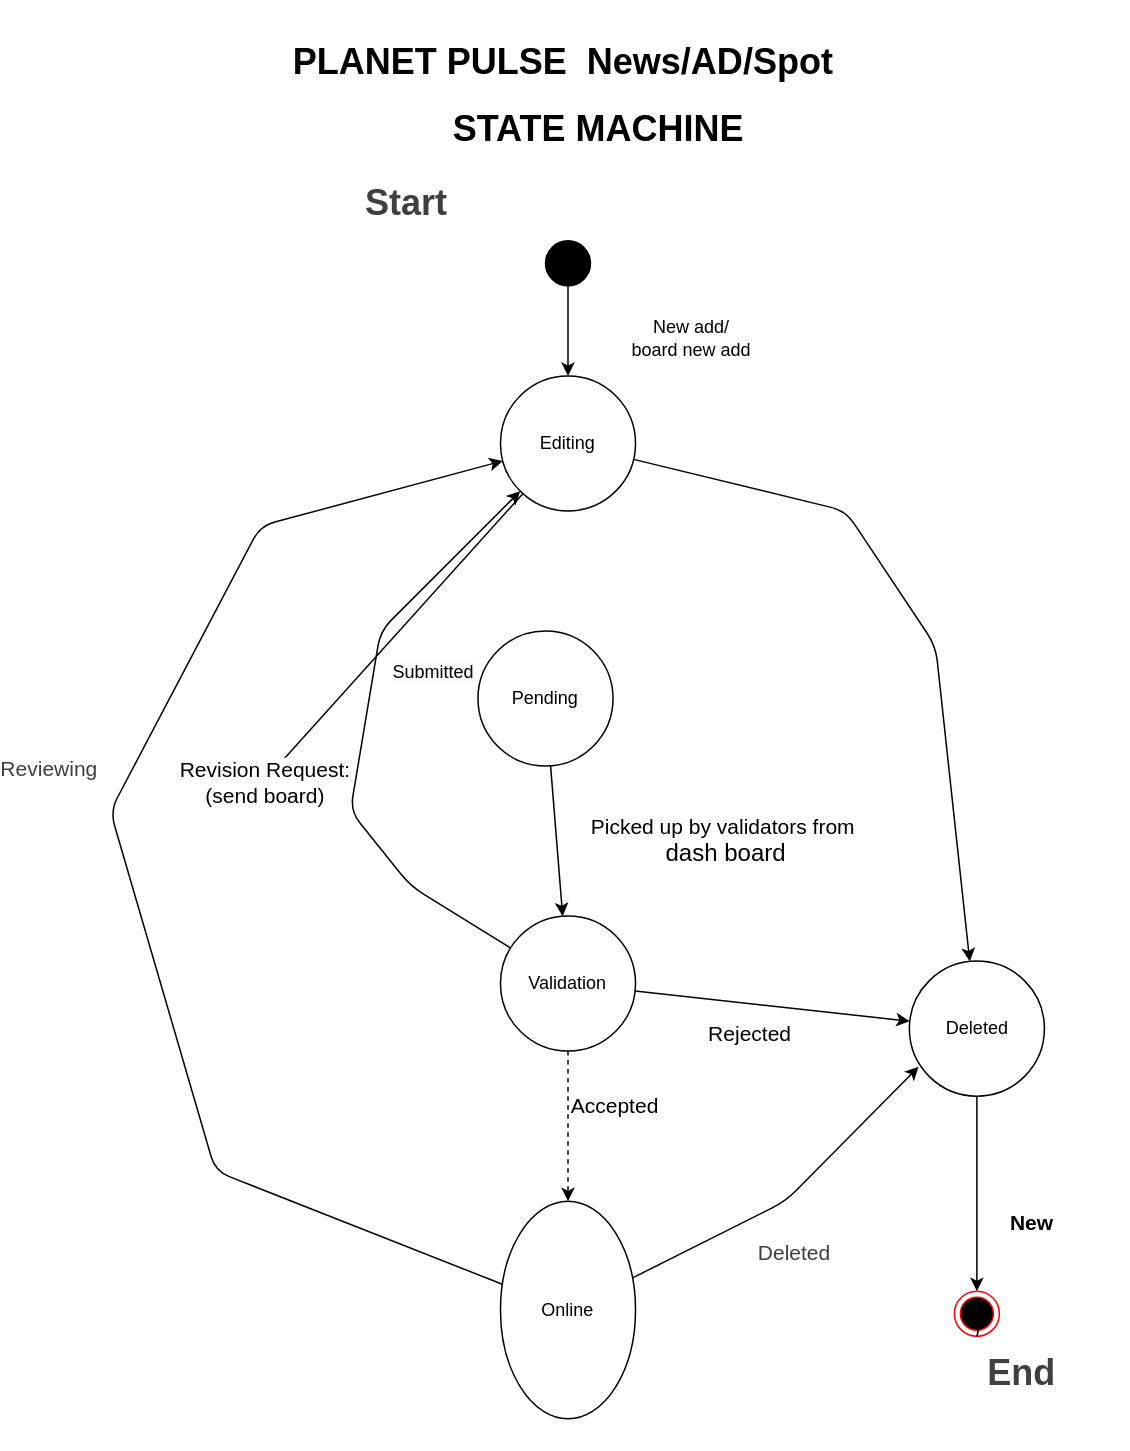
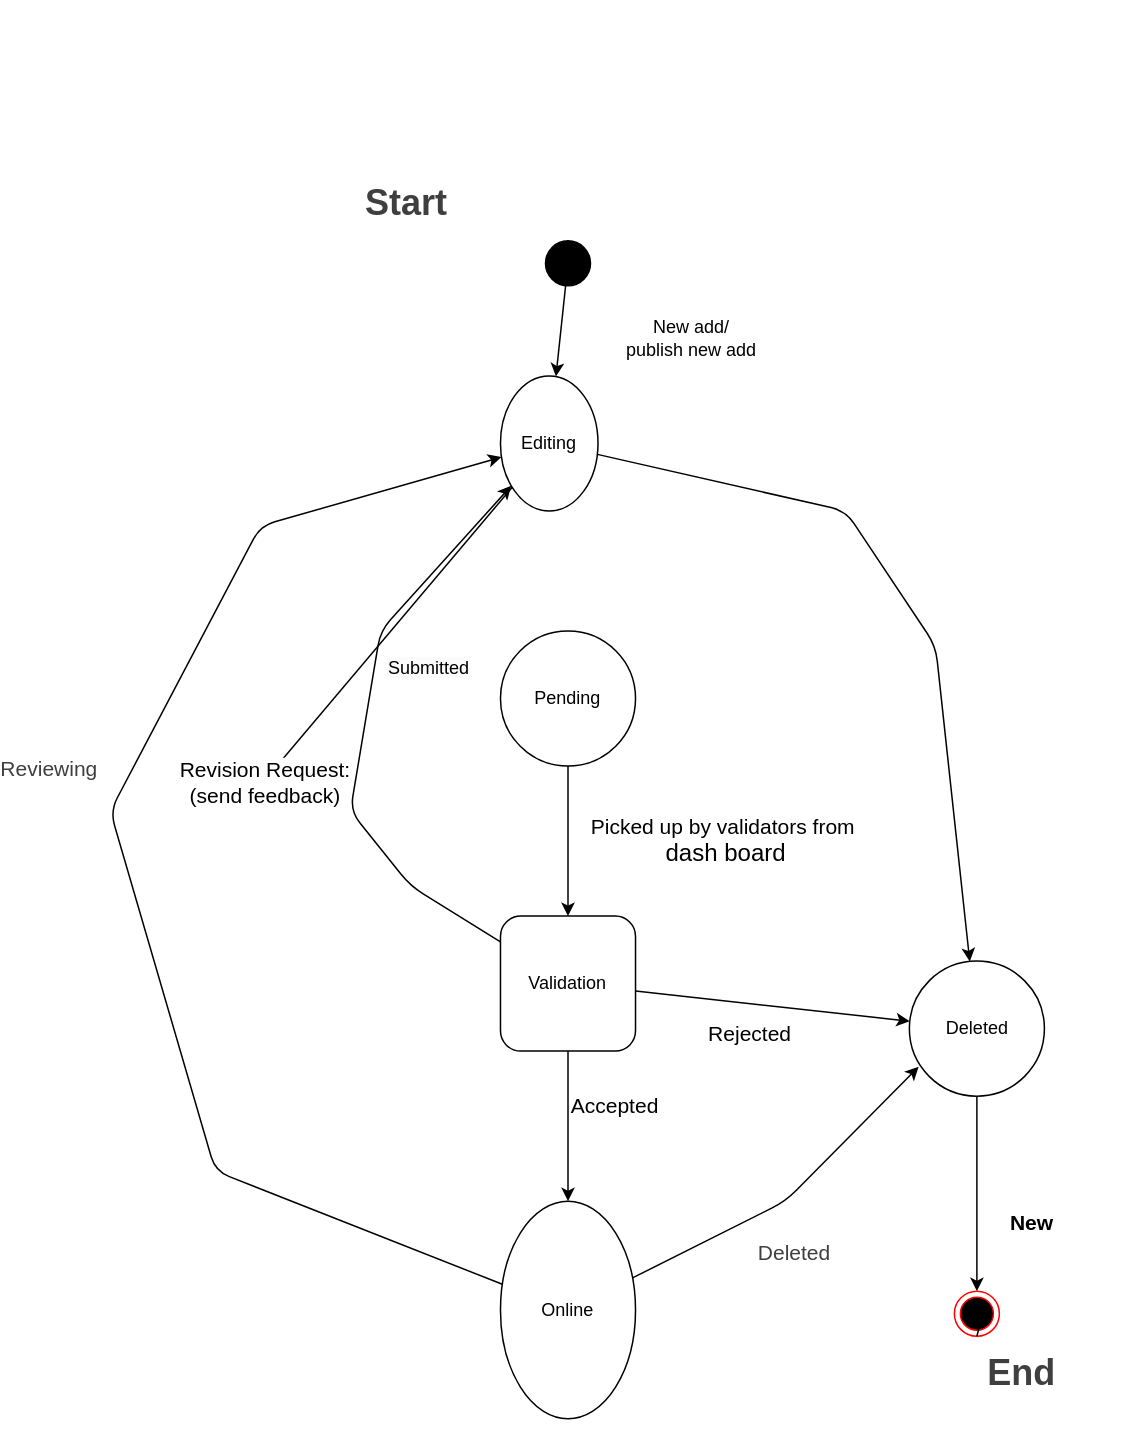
- <mxCell id="11" value="&lt;h1 style=&quot;margin-top: 0px;&quot;&gt;PLANET PULSE&amp;nbsp; News/AD/Spot&amp;nbsp;&lt;/h1&gt;&lt;h1 style=&quot;margin-top: 0px;&quot;&gt;&lt;span style=&quot;white-space: pre;&quot;&gt;&#09;&lt;/span&gt;&lt;span style=&quot;white-space: pre;&quot;&gt;&#09;&lt;/span&gt;STATE MACHINE&lt;/h1&gt;" style="text;html=1;whiteSpace=wrap;overflow=hidden;rounded=0;" parent="1" vertex="1"><mxGeometry x="140" y="20" width="430" height="80" as="geometry" /></mxCell>
- <mxCell id="8" value="New add/&lt;div&gt;board new add&lt;/div&gt;" style="text;html=1;align=center;verticalAlign=middle;whiteSpace=wrap;rounded=0;" parent="1" vertex="1"><mxGeometry x="340" y="210" width="135" height="30" as="geometry" /></mxCell>
+ <mxCell id="8" value="New add/&lt;div&gt;publish new add&lt;/div&gt;" style="text;html=1;align=center;verticalAlign=middle;whiteSpace=wrap;rounded=0;" parent="1" vertex="1"><mxGeometry x="340" y="210" width="135" height="30" as="geometry" /></mxCell>
- <mxCell id="6" value="Editing" style="ellipse;whiteSpace=wrap;html=1;aspect=fixed;" parent="1" vertex="1"><mxGeometry x="280" y="250" width="90" height="90" as="geometry" /></mxCell>
+ <mxCell id="6" value="Editing" style="ellipse;whiteSpace=wrap;html=1;aspect=fixed;" parent="1" vertex="1"><mxGeometry x="280" y="250" width="65" height="90" as="geometry" /></mxCell>
- <mxCell id="10" value="Pending" style="ellipse;whiteSpace=wrap;html=1;aspect=fixed;" parent="1" vertex="1"><mxGeometry x="265" y="420" width="90" height="90" as="geometry" /></mxCell>
+ <mxCell id="10" value="Pending" style="ellipse;whiteSpace=wrap;html=1;aspect=fixed;" parent="1" vertex="1"><mxGeometry x="280" y="420" width="90" height="90" as="geometry" /></mxCell>
- <mxCell id="30" value="&lt;span style=&quot;font-size: 14px;&quot;&gt;Revision Request:&lt;br&gt;(send board)&lt;/span&gt;" style="edgeLabel;html=1;align=center;verticalAlign=middle;resizable=0;points=[];" parent="1" vertex="1" connectable="0"><mxGeometry x="122.498" y="520.004" as="geometry" /></mxCell>
+ <mxCell id="30" value="&lt;span style=&quot;font-size: 14px;&quot;&gt;Revision Request:&lt;br&gt;(send feedback)&lt;/span&gt;" style="edgeLabel;html=1;align=center;verticalAlign=middle;resizable=0;points=[];" parent="1" vertex="1" connectable="0"><mxGeometry x="122.498" y="520.004" as="geometry" /></mxCell>
- <mxCell id="17" value="Validation" style="ellipse;whiteSpace=wrap;html=1;aspect=fixed;" parent="1" vertex="1"><mxGeometry x="280" y="610" width="90" height="90" as="geometry" /></mxCell>
+ <mxCell id="17" value="Validation" style="whiteSpace=wrap;html=1;aspect=fixed;rounded=1;" parent="1" vertex="1"><mxGeometry x="280" y="610" width="90" height="90" as="geometry" /></mxCell>
- <mxCell id="12" value="" style="edgeStyle=none;html=1;dashed=1;" parent="1" source="17" target="20" edge="1"><mxGeometry relative="1" as="geometry" /></mxCell>
+ <mxCell id="12" value="" style="edgeStyle=none;html=1;" parent="1" source="17" target="20" edge="1"><mxGeometry relative="1" as="geometry" /></mxCell>
